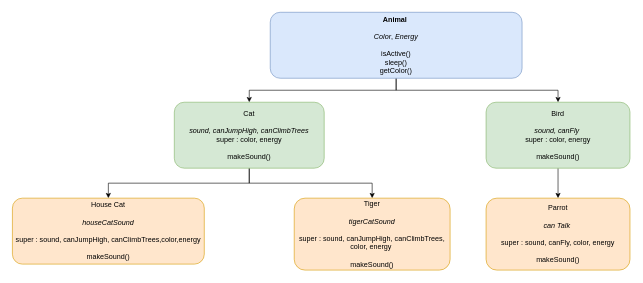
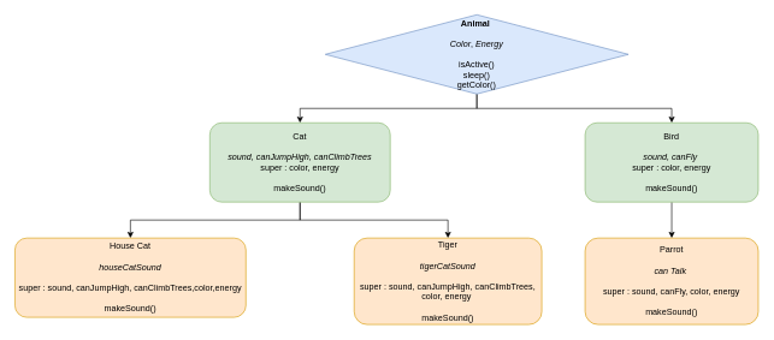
- <mxCell id="4" value="&lt;b&gt;Animal&amp;nbsp;&lt;/b&gt;&lt;br&gt;&lt;br&gt;&lt;i&gt;Color&lt;/i&gt;, &lt;i&gt;Energy&lt;br&gt;&lt;/i&gt;&lt;br&gt;isActive()&lt;br&gt;sleep()&lt;br&gt;getColor()" style="rounded=1;whiteSpace=wrap;html=1;fillColor=#dae8fc;strokeColor=#6c8ebf;" vertex="1" parent="1"><mxGeometry x="450" y="20" width="420" height="110" as="geometry" /></mxCell>
+ <mxCell id="4" value="&lt;b&gt;Animal&amp;nbsp;&lt;/b&gt;&lt;br&gt;&lt;br&gt;&lt;i&gt;Color&lt;/i&gt;, &lt;i&gt;Energy&lt;br&gt;&lt;/i&gt;&lt;br&gt;isActive()&lt;br&gt;sleep()&lt;br&gt;getColor()" style="rhombus;whiteSpace=wrap;html=1;fillColor=#dae8fc;strokeColor=#6c8ebf;" vertex="1" parent="1"><mxGeometry x="450" y="20" width="420" height="110" as="geometry" /></mxCell>
